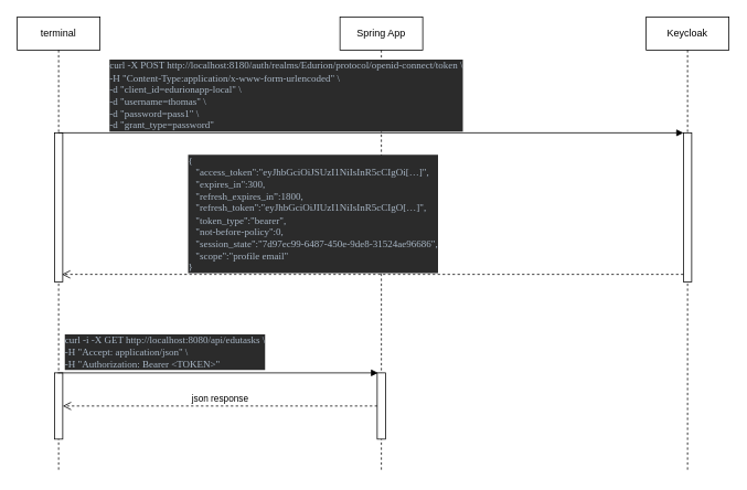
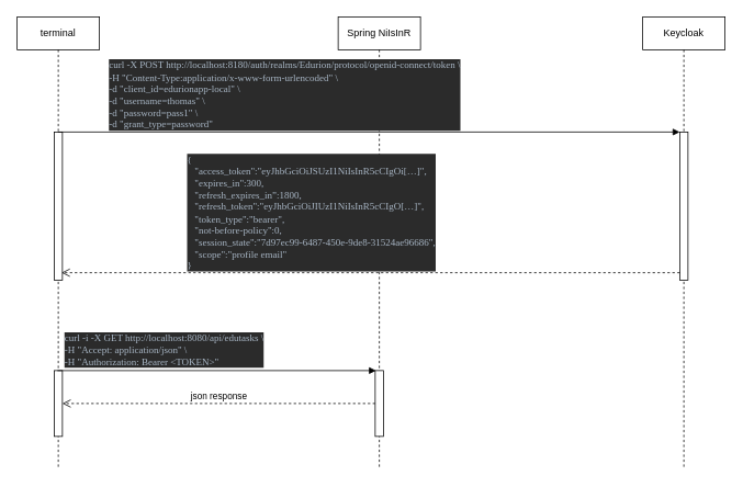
- <mxCell id="2" value="Spring App" style="shape=umlLifeline;perimeter=lifelinePerimeter;whiteSpace=wrap;html=1;container=1;collapsible=0;recursiveResize=0;outlineConnect=0;" vertex="1" parent="1"><mxGeometry x="410" y="20" width="100" height="550" as="geometry" /></mxCell>
+ <mxCell id="2" value="Spring NiIsInR" style="shape=umlLifeline;perimeter=lifelinePerimeter;whiteSpace=wrap;html=1;container=1;collapsible=0;recursiveResize=0;outlineConnect=0;" vertex="1" parent="1"><mxGeometry x="410" y="20" width="100" height="550" as="geometry" /></mxCell>
